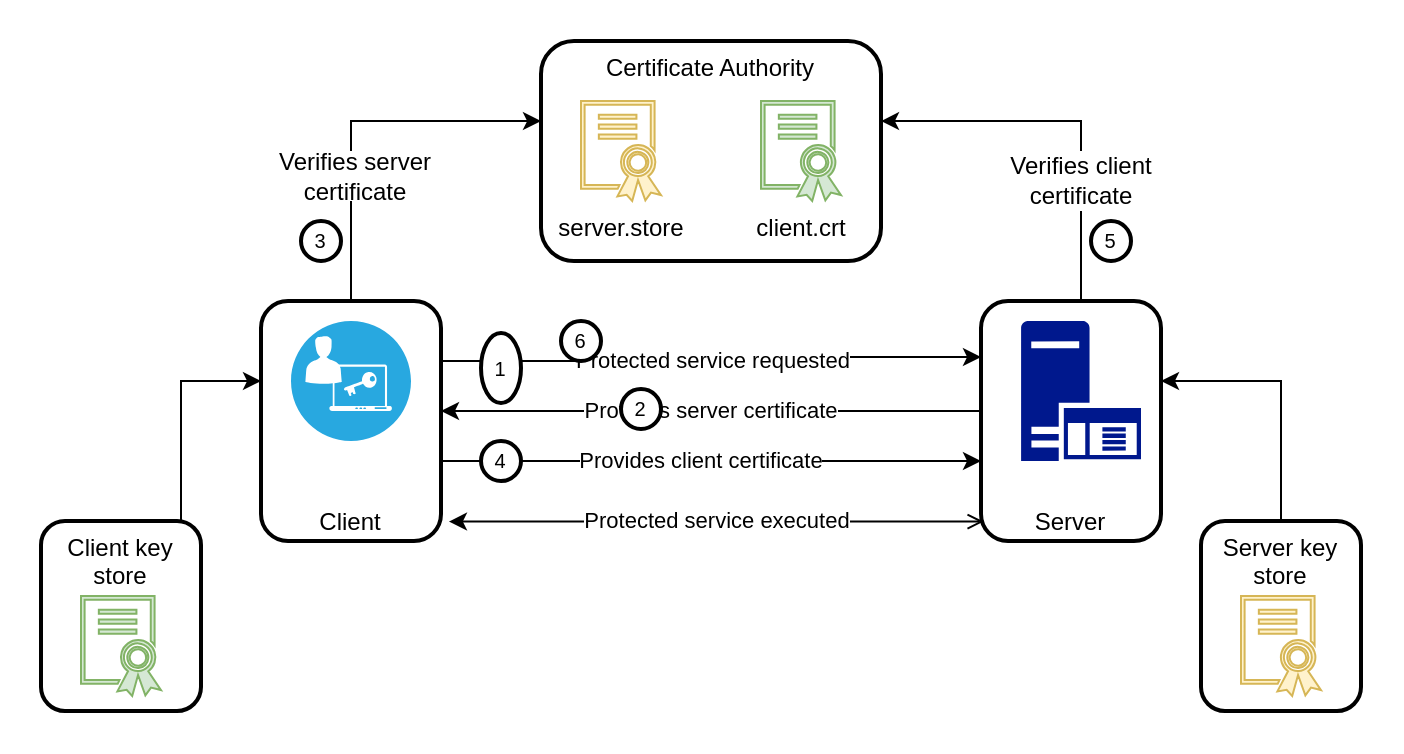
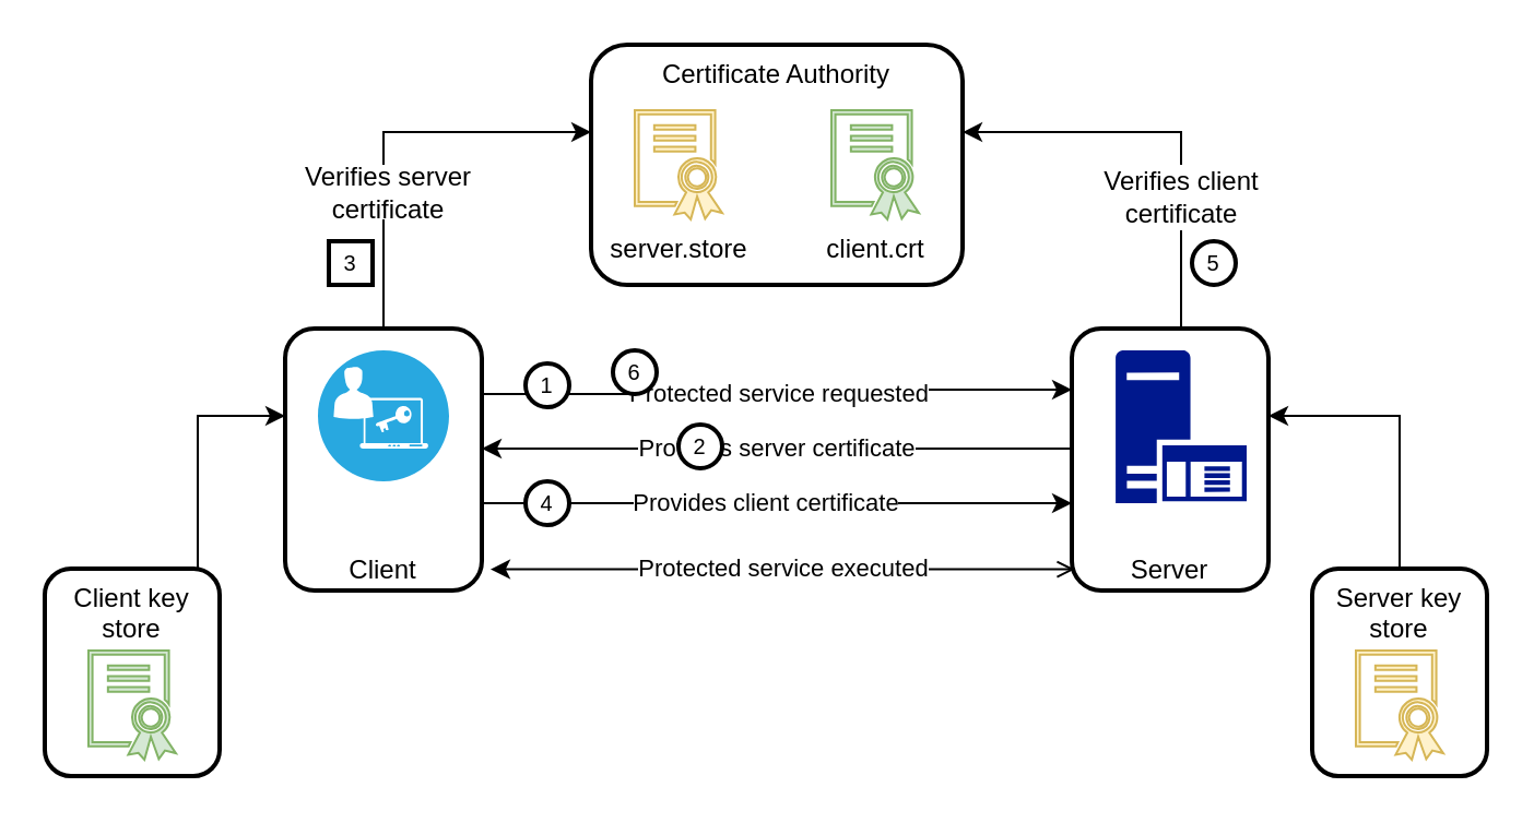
- <mxCell id="25" value="3" style="ellipse;whiteSpace=wrap;html=1;aspect=fixed;strokeWidth=2;fillColor=#ffffff;fontSize=10;" vertex="1" parent="1"><mxGeometry x="150" y="110" width="20" height="20" as="geometry" /></mxCell>
+ <mxCell id="25" value="3" style="whiteSpace=wrap;html=1;aspect=fixed;strokeWidth=2;fillColor=#ffffff;fontSize=10;rounded=0;" vertex="1" parent="1"><mxGeometry x="150" y="110" width="20" height="20" as="geometry" /></mxCell>
- <mxCell id="21" value="1" style="ellipse;whiteSpace=wrap;html=1;aspect=fixed;strokeWidth=2;fillColor=#ffffff;verticalAlign=middle;fontSize=10;" vertex="1" parent="1"><mxGeometry x="240" y="166" width="20" height="35" as="geometry" /></mxCell>
+ <mxCell id="21" value="1" style="ellipse;whiteSpace=wrap;html=1;aspect=fixed;strokeWidth=2;fillColor=#ffffff;verticalAlign=middle;fontSize=10;" vertex="1" parent="1"><mxGeometry x="240" y="166" width="20" height="20" as="geometry" /></mxCell>
